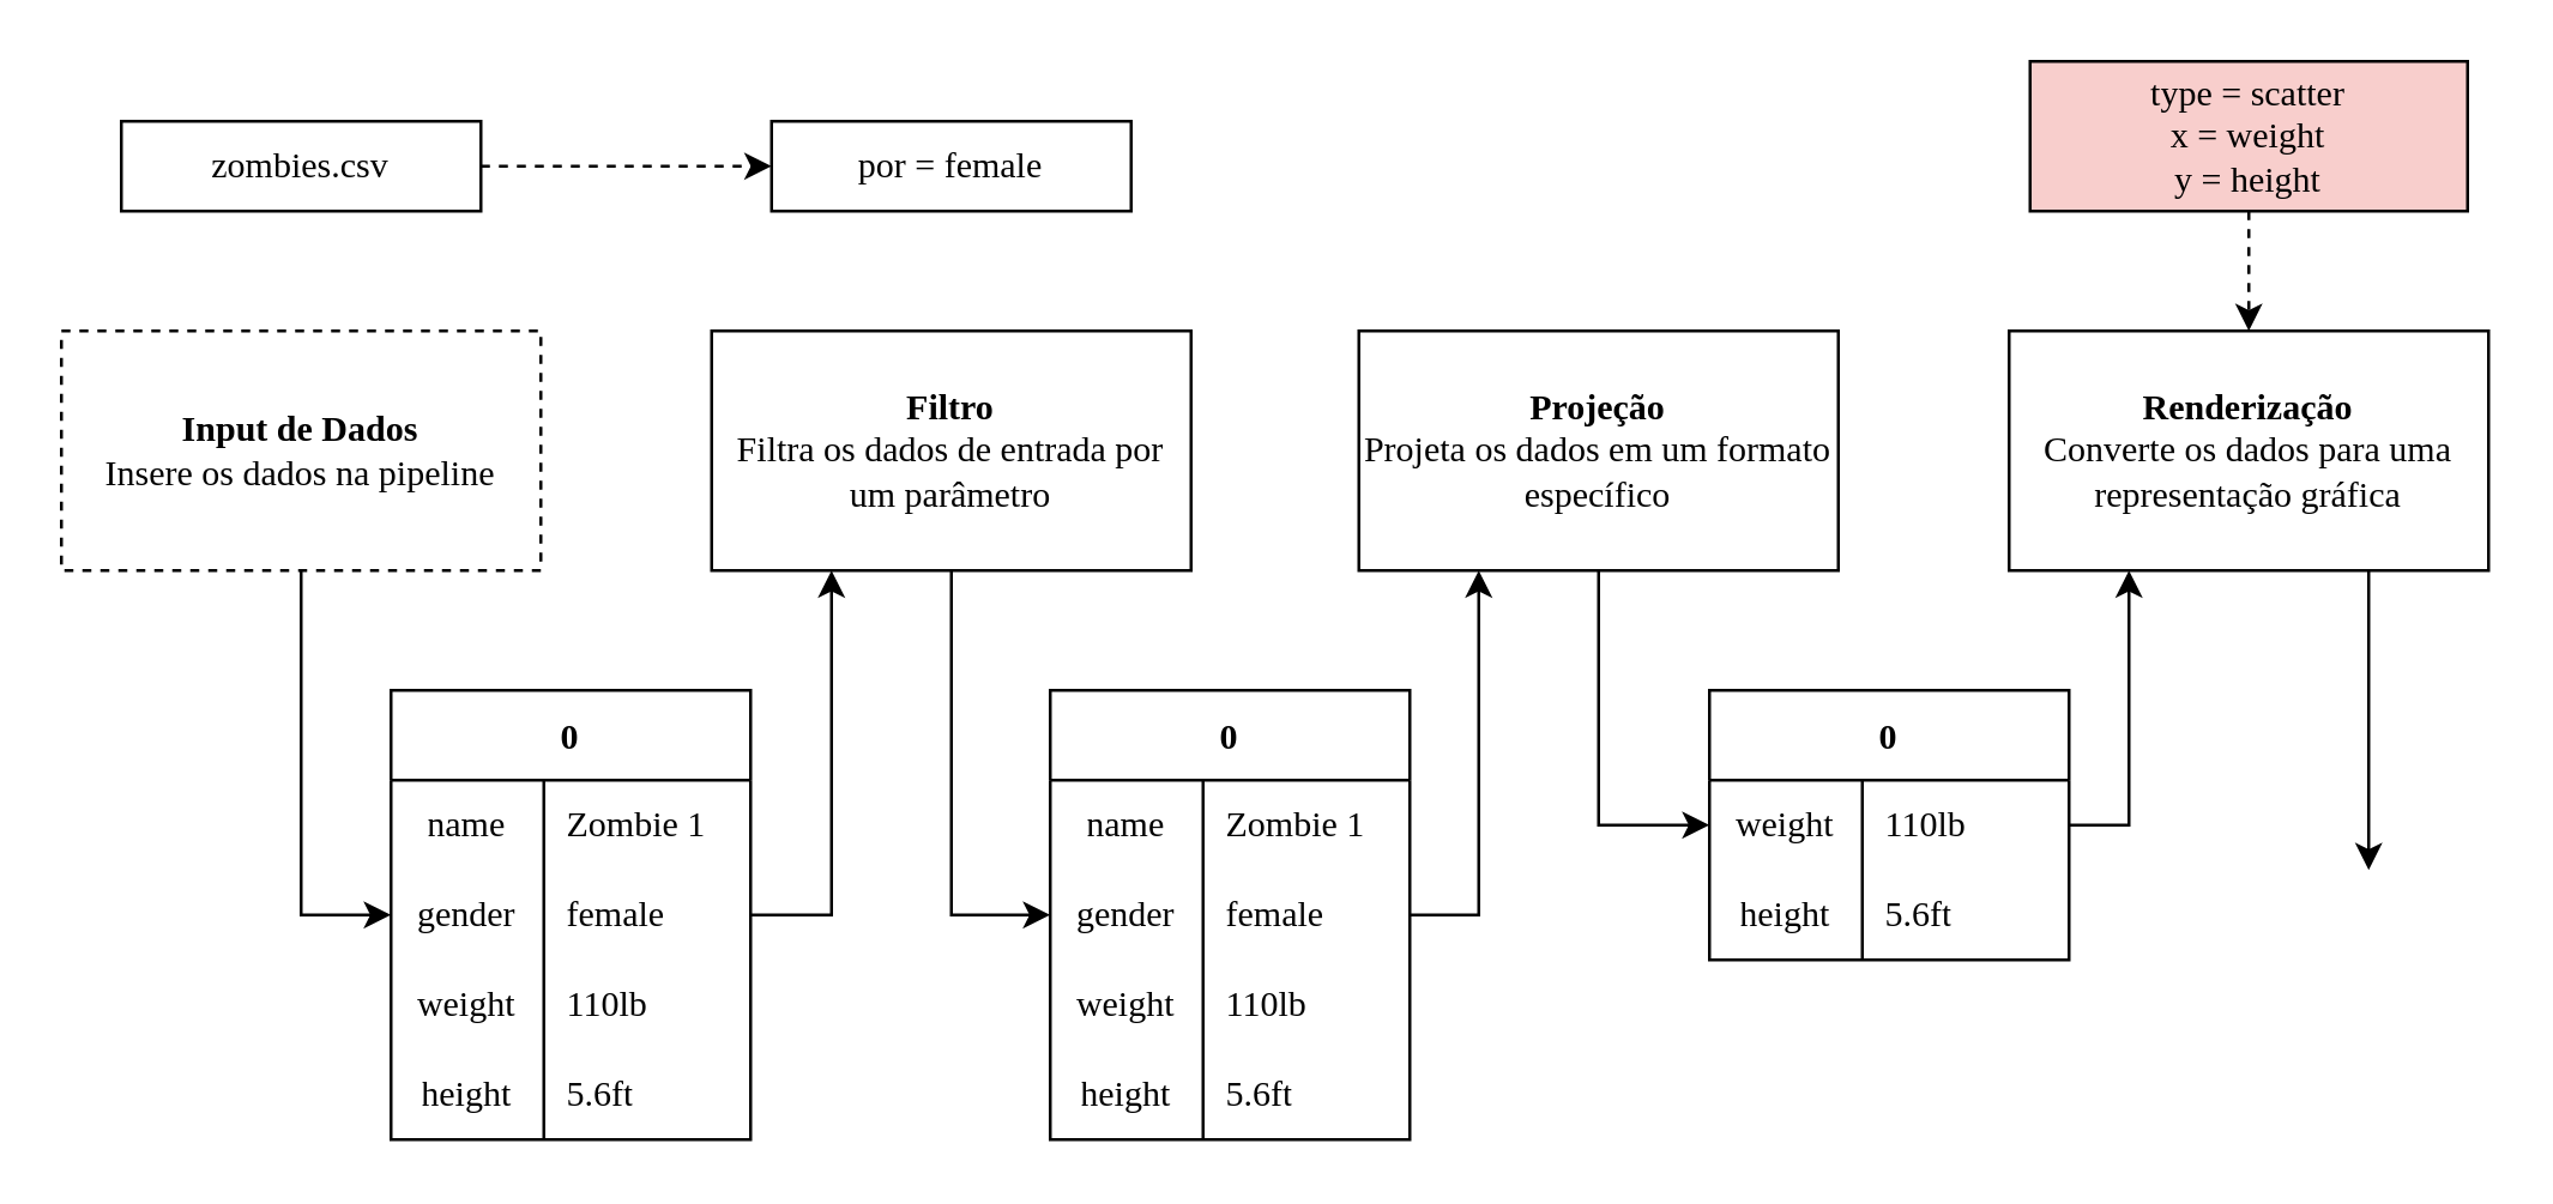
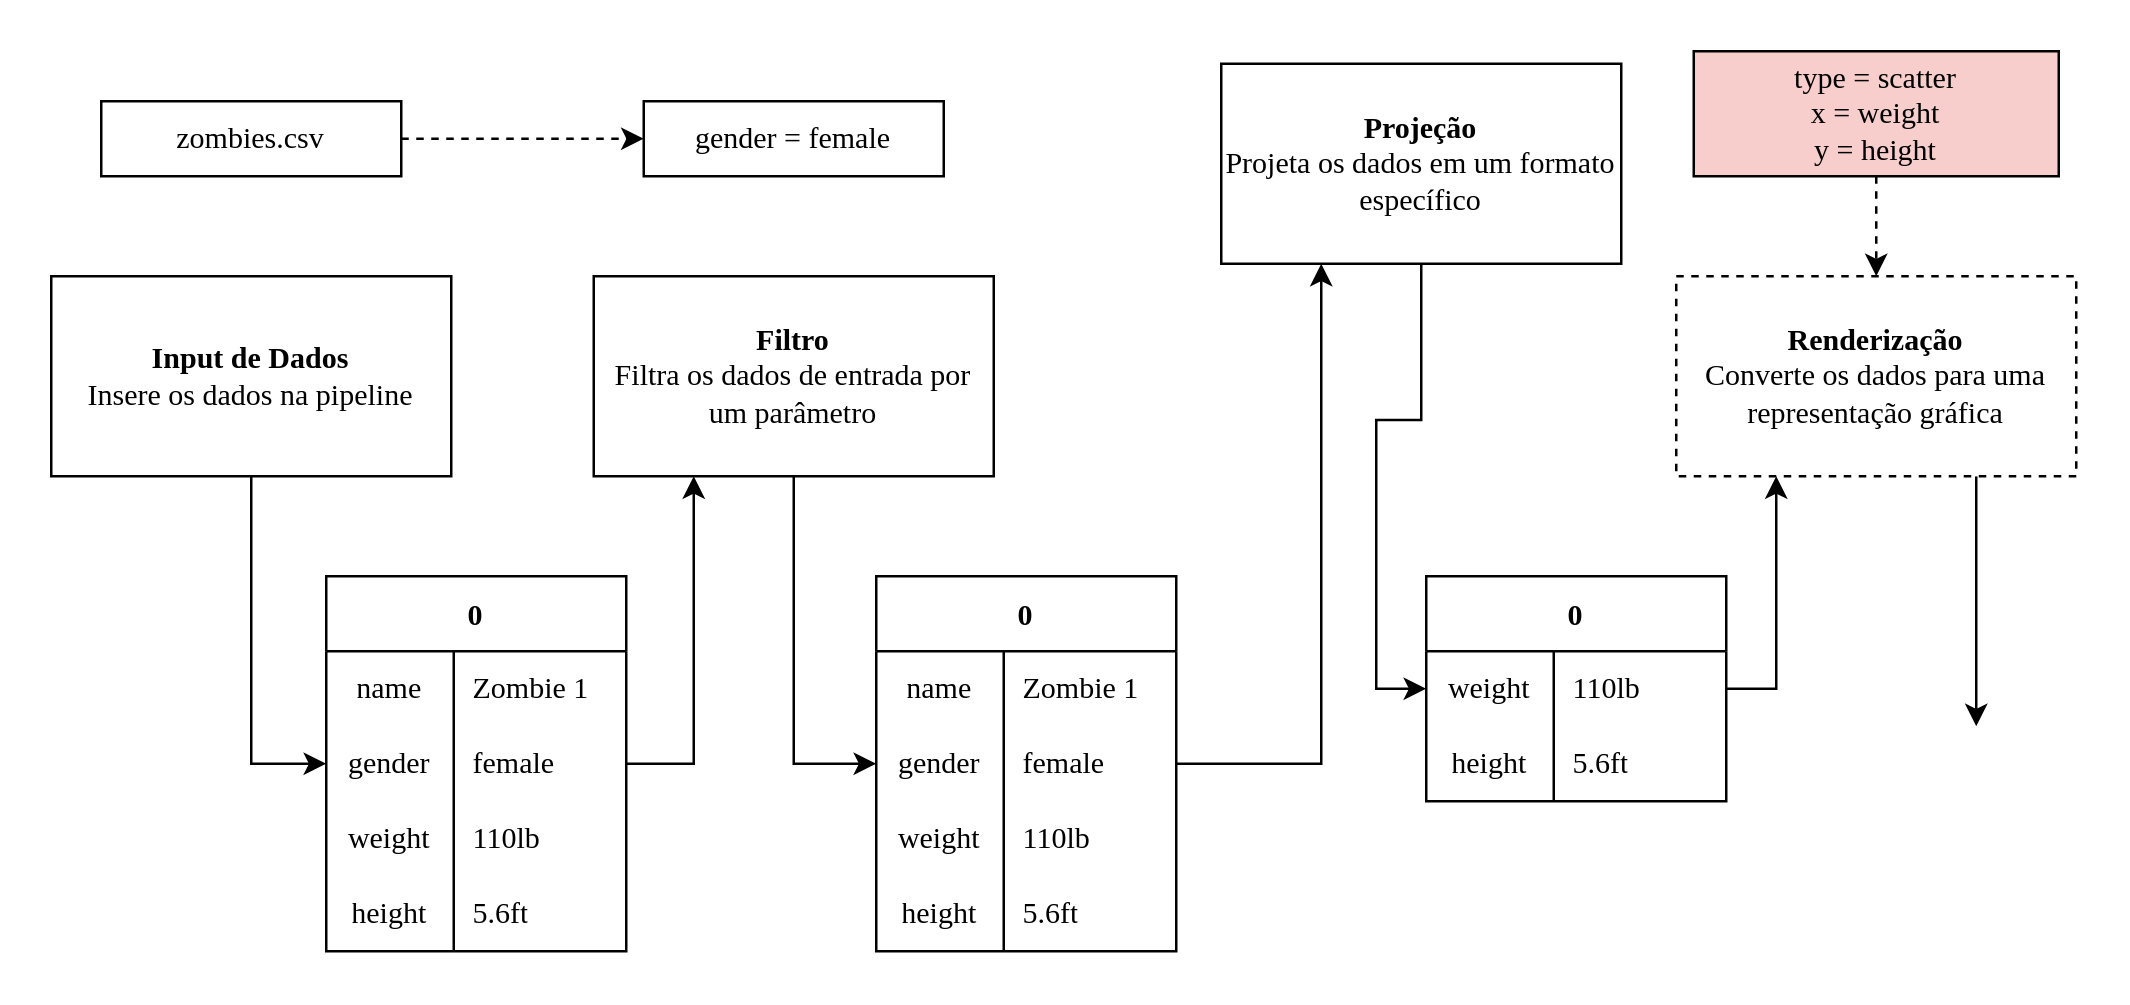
- <mxCell id="10" value="por = female" style="rounded=0;whiteSpace=wrap;html=1;fontFamily=IBM Plex Mono;fontSource=https%3A%2F%2Ffonts.googleapis.com%2Fcss%3Ffamily%3DIBM%2BPlex%2BMono;" vertex="1" parent="1"><mxGeometry x="257" y="40" width="120" height="30" as="geometry" /></mxCell>
+ <mxCell id="10" value="gender = female" style="rounded=0;whiteSpace=wrap;html=1;fontFamily=IBM Plex Mono;fontSource=https%3A%2F%2Ffonts.googleapis.com%2Fcss%3Ffamily%3DIBM%2BPlex%2BMono;" vertex="1" parent="1"><mxGeometry x="257" y="40" width="120" height="30" as="geometry" /></mxCell>
- <mxCell id="3" value="&lt;b&gt;Input de Dados&lt;/b&gt;&lt;br&gt;Insere os dados na pipeline" style="rounded=0;whiteSpace=wrap;html=1;fontFamily=IBM Plex Mono;fontSource=https%3A%2F%2Ffonts.googleapis.com%2Fcss%3Ffamily%3DIBM%2BPlex%2BMono;dashed=1;" vertex="1" parent="1"><mxGeometry x="20" y="110" width="160" height="80" as="geometry" /></mxCell>
+ <mxCell id="3" value="&lt;b&gt;Input de Dados&lt;/b&gt;&lt;br&gt;Insere os dados na pipeline" style="rounded=0;whiteSpace=wrap;html=1;fontFamily=IBM Plex Mono;fontSource=https%3A%2F%2Ffonts.googleapis.com%2Fcss%3Ffamily%3DIBM%2BPlex%2BMono;" vertex="1" parent="1"><mxGeometry x="20" y="110" width="160" height="80" as="geometry" /></mxCell>
- <mxCell id="7" value="&lt;b&gt;Projeção&lt;/b&gt;&lt;br&gt;Projeta os dados em um formato específico" style="rounded=0;whiteSpace=wrap;html=1;fontFamily=IBM Plex Mono;fontSource=https%3A%2F%2Ffonts.googleapis.com%2Fcss%3Ffamily%3DIBM%2BPlex%2BMono;" vertex="1" parent="1"><mxGeometry x="453" y="110" width="160" height="80" as="geometry" /></mxCell>
+ <mxCell id="7" value="&lt;b&gt;Projeção&lt;/b&gt;&lt;br&gt;Projeta os dados em um formato específico" style="rounded=0;whiteSpace=wrap;html=1;fontFamily=IBM Plex Mono;fontSource=https%3A%2F%2Ffonts.googleapis.com%2Fcss%3Ffamily%3DIBM%2BPlex%2BMono;" vertex="1" parent="1"><mxGeometry x="488" y="25" width="160" height="80" as="geometry" /></mxCell>
- <mxCell id="9" value="&lt;b&gt;Renderização&lt;/b&gt;&lt;br&gt;Converte os dados para uma representação gráfica" style="rounded=0;whiteSpace=wrap;html=1;fontFamily=IBM Plex Mono;fontSource=https%3A%2F%2Ffonts.googleapis.com%2Fcss%3Ffamily%3DIBM%2BPlex%2BMono;" vertex="1" parent="1"><mxGeometry x="670" y="110" width="160" height="80" as="geometry" /></mxCell>
+ <mxCell id="9" value="&lt;b&gt;Renderização&lt;/b&gt;&lt;br&gt;Converte os dados para uma representação gráfica" style="rounded=0;whiteSpace=wrap;html=1;fontFamily=IBM Plex Mono;fontSource=https%3A%2F%2Ffonts.googleapis.com%2Fcss%3Ffamily%3DIBM%2BPlex%2BMono;dashed=1;" vertex="1" parent="1"><mxGeometry x="670" y="110" width="160" height="80" as="geometry" /></mxCell>
